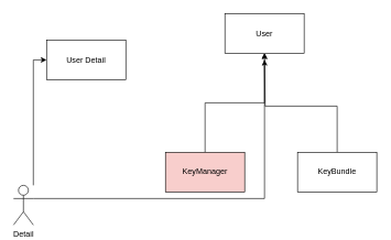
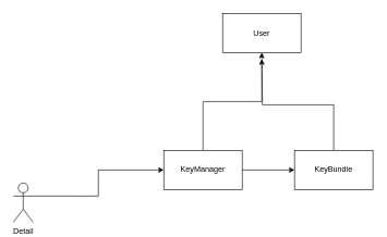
- <mxCell id="3" style="edgeStyle=orthogonalEdgeStyle;rounded=0;orthogonalLoop=1;jettySize=auto;html=1;entryX=0;entryY=0.5;entryDx=0;entryDy=0;" parent="1" source="5" target="2" edge="1"><mxGeometry relative="1" as="geometry"><Array as="points"><mxPoint x="50" y="90" /></Array></mxGeometry></mxCell>
- <mxCell id="2" value="User Detail" style="rounded=0;whiteSpace=wrap;html=1;" parent="1" vertex="1"><mxGeometry x="70" y="60" width="120" height="60" as="geometry" /></mxCell>
- <mxCell id="8" value="KeyManager" style="rounded=0;whiteSpace=wrap;html=1;fillColor=#f8cecc;" parent="1" vertex="1"><mxGeometry x="250" y="230" width="120" height="60" as="geometry" /></mxCell>
+ <mxCell id="8" value="KeyManager" style="rounded=0;whiteSpace=wrap;html=1;" parent="1" vertex="1"><mxGeometry x="250" y="230" width="120" height="60" as="geometry" /></mxCell>
+ <mxCell id="6" style="edgeStyle=orthogonalEdgeStyle;rounded=0;orthogonalLoop=1;jettySize=auto;html=1;exitX=1;exitY=0.5;exitDx=0;exitDy=0;" parent="1" source="8" target="10" edge="1"><mxGeometry relative="1" as="geometry" /></mxCell>
- <mxCell id="4" style="edgeStyle=orthogonalEdgeStyle;rounded=0;orthogonalLoop=1;jettySize=auto;html=1;exitX=1;exitY=0.333;exitDx=0;exitDy=0;exitPerimeter=0;" parent="1" source="5" target="11" edge="1"><mxGeometry relative="1" as="geometry" /></mxCell>
+ <mxCell id="4" style="edgeStyle=orthogonalEdgeStyle;rounded=0;orthogonalLoop=1;jettySize=auto;html=1;exitX=1;exitY=0.333;exitDx=0;exitDy=0;exitPerimeter=0;" parent="1" source="5" target="8" edge="1"><mxGeometry relative="1" as="geometry" /></mxCell>
